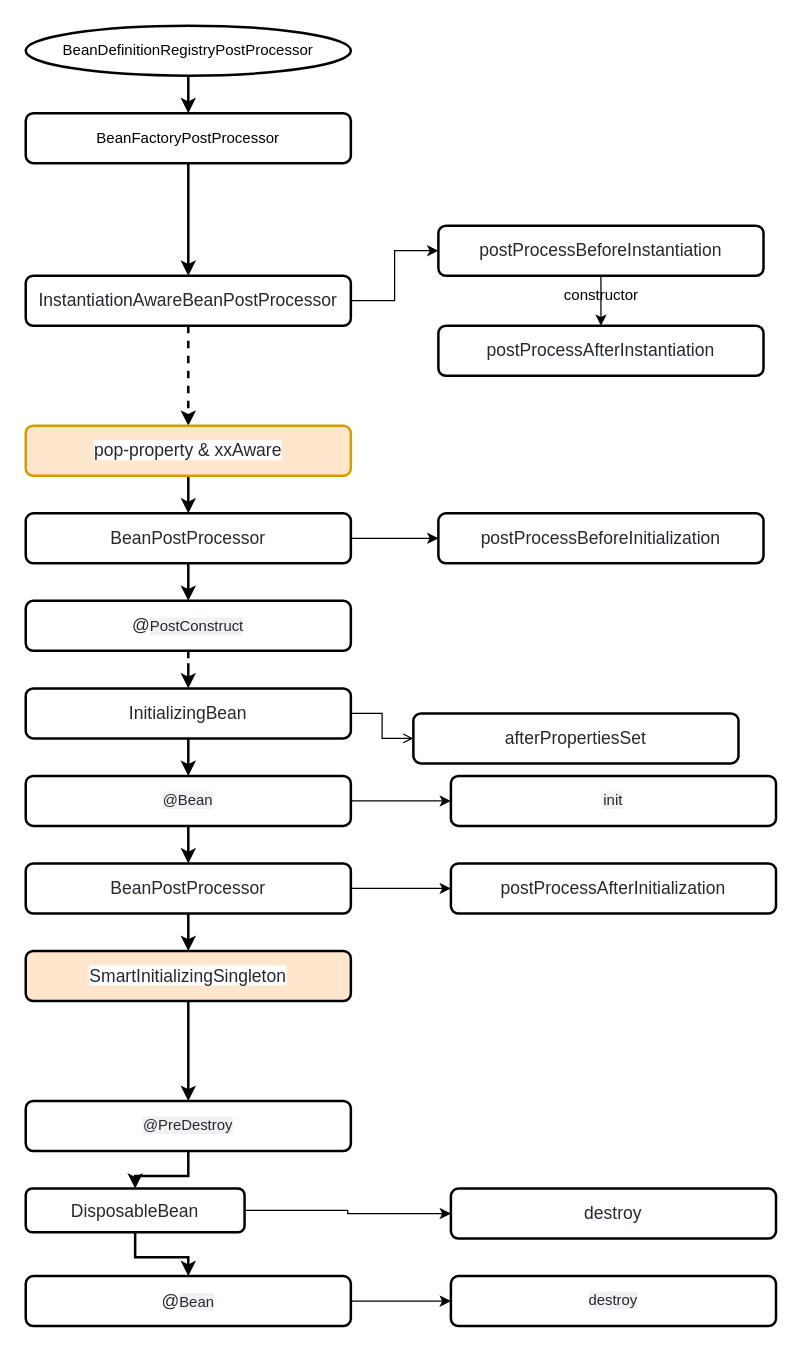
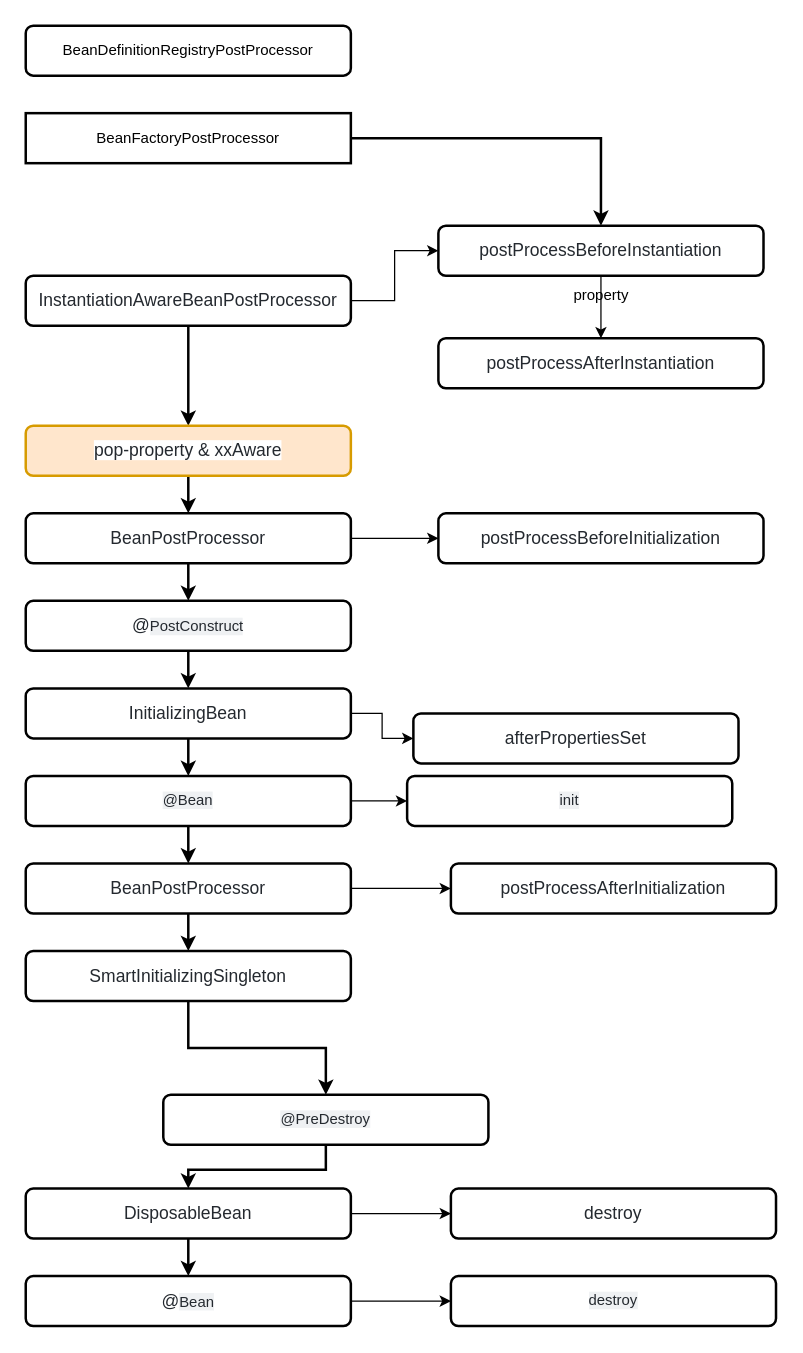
- <mxCell id="3" value="BeanDefinitionRegistryPostProcessor" style="ellipse;whiteSpace=wrap;html=1;strokeWidth=2;fontStyle=0;" parent="1" vertex="1"><mxGeometry x="20" y="20" width="260" height="40" as="geometry" /></mxCell>
+ <mxCell id="3" value="BeanDefinitionRegistryPostProcessor" style="rounded=1;whiteSpace=wrap;html=1;strokeWidth=2;fontStyle=0" parent="1" vertex="1"><mxGeometry x="20" y="20" width="260" height="40" as="geometry" /></mxCell>
- <mxCell id="2" value="" style="edgeStyle=orthogonalEdgeStyle;rounded=0;orthogonalLoop=1;jettySize=auto;html=1;strokeWidth=2;fontStyle=0" edge="1" parent="1" source="3" target="5"><mxGeometry relative="1" as="geometry" /></mxCell>
- <mxCell id="5" value="BeanFactoryPostProcessor" style="rounded=1;whiteSpace=wrap;html=1;strokeWidth=2;fontStyle=0" vertex="1" parent="1"><mxGeometry x="20" y="90" width="260" height="40" as="geometry" /></mxCell>
+ <mxCell id="5" value="BeanFactoryPostProcessor" style="whiteSpace=wrap;html=1;strokeWidth=2;fontStyle=0;rounded=0;" vertex="1" parent="1"><mxGeometry x="20" y="90" width="260" height="40" as="geometry" /></mxCell>
- <mxCell id="4" value="" style="edgeStyle=orthogonalEdgeStyle;rounded=0;orthogonalLoop=1;jettySize=auto;html=1;strokeWidth=2;fontStyle=0" edge="1" parent="1" source="5" target="8"><mxGeometry relative="1" as="geometry"><mxPoint x="150" y="260" as="targetPoint" /></mxGeometry></mxCell>
+ <mxCell id="4" value="" style="edgeStyle=orthogonalEdgeStyle;rounded=0;orthogonalLoop=1;jettySize=auto;html=1;strokeWidth=2;fontStyle=0;" edge="1" parent="1" source="5" target="10"><mxGeometry relative="1" as="geometry"><mxPoint x="150" y="260" as="targetPoint" /></mxGeometry></mxCell>
- <mxCell id="43" value="constructor" style="text;html=1;align=center;verticalAlign=middle;resizable=0;points=[];autosize=1;strokeColor=none;" vertex="1" parent="1"><mxGeometry x="445" y="226" width="70" height="20" as="geometry" /></mxCell>
+ <mxCell id="43" value="property" style="text;html=1;align=center;verticalAlign=middle;resizable=0;points=[];autosize=1;strokeColor=none;" vertex="1" parent="1"><mxGeometry x="445" y="226" width="70" height="20" as="geometry" /></mxCell>
- <mxCell id="11" value="&lt;span style=&quot;color: rgb(36 , 41 , 47) ; font-family: , &amp;quot;blinkmacsystemfont&amp;quot; , &amp;quot;segoe ui&amp;quot; , &amp;quot;helvetica&amp;quot; , &amp;quot;arial&amp;quot; , sans-serif , &amp;quot;apple color emoji&amp;quot; , &amp;quot;segoe ui emoji&amp;quot; ; font-size: 14px ; text-align: left ; background-color: rgb(255 , 255 , 255)&quot;&gt;postProcessAfterInstantiation&lt;/span&gt;" style="rounded=1;whiteSpace=wrap;html=1;strokeWidth=2;fontStyle=0" vertex="1" parent="1"><mxGeometry x="350" y="260" width="260" height="40" as="geometry" /></mxCell>
+ <mxCell id="11" value="&lt;span style=&quot;color: rgb(36 , 41 , 47) ; font-family: , &amp;quot;blinkmacsystemfont&amp;quot; , &amp;quot;segoe ui&amp;quot; , &amp;quot;helvetica&amp;quot; , &amp;quot;arial&amp;quot; , sans-serif , &amp;quot;apple color emoji&amp;quot; , &amp;quot;segoe ui emoji&amp;quot; ; font-size: 14px ; text-align: left ; background-color: rgb(255 , 255 , 255)&quot;&gt;postProcessAfterInstantiation&lt;/span&gt;" style="rounded=1;whiteSpace=wrap;html=1;strokeWidth=2;fontStyle=0" vertex="1" parent="1"><mxGeometry x="350" y="270" width="260" height="40" as="geometry" /></mxCell>
- <mxCell id="7" value="" style="edgeStyle=orthogonalEdgeStyle;rounded=0;orthogonalLoop=1;jettySize=auto;html=1;strokeWidth=2;dashed=1;" edge="1" parent="1" source="8" target="13"><mxGeometry relative="1" as="geometry" /></mxCell>
+ <mxCell id="7" value="" style="edgeStyle=orthogonalEdgeStyle;rounded=0;orthogonalLoop=1;jettySize=auto;html=1;strokeWidth=2;" edge="1" parent="1" source="8" target="13"><mxGeometry relative="1" as="geometry" /></mxCell>
- <mxCell id="18" value="" style="edgeStyle=orthogonalEdgeStyle;rounded=0;orthogonalLoop=1;jettySize=auto;html=1;strokeWidth=2;dashed=1;" edge="1" parent="1" source="19" target="22"><mxGeometry relative="1" as="geometry" /></mxCell>
+ <mxCell id="18" value="" style="edgeStyle=orthogonalEdgeStyle;rounded=0;orthogonalLoop=1;jettySize=auto;html=1;strokeWidth=2;" edge="1" parent="1" source="19" target="22"><mxGeometry relative="1" as="geometry" /></mxCell>
- <mxCell id="20" value="" style="edgeStyle=orthogonalEdgeStyle;rounded=0;orthogonalLoop=1;jettySize=auto;html=1;strokeWidth=1;endArrow=open;" edge="1" parent="1" source="22" target="23"><mxGeometry relative="1" as="geometry" /></mxCell>
+ <mxCell id="20" value="" style="edgeStyle=orthogonalEdgeStyle;rounded=0;orthogonalLoop=1;jettySize=auto;html=1;strokeWidth=1;" edge="1" parent="1" source="22" target="23"><mxGeometry relative="1" as="geometry" /></mxCell>
- <mxCell id="27" value="&lt;meta charset=&quot;utf-8&quot;&gt;&lt;span style=&quot;color: rgb(36, 41, 47); font-size: 11.9px; font-style: normal; font-weight: 400; letter-spacing: normal; text-align: left; text-indent: 0px; text-transform: none; word-spacing: 0px; background-color: rgba(175, 184, 193, 0.2); display: inline; float: none;&quot;&gt;init&lt;/span&gt;" style="rounded=1;whiteSpace=wrap;html=1;strokeWidth=2;fontStyle=0" vertex="1" parent="1"><mxGeometry x="360" y="620" width="260" height="40" as="geometry" /></mxCell>
+ <mxCell id="27" value="&lt;meta charset=&quot;utf-8&quot;&gt;&lt;span style=&quot;color: rgb(36, 41, 47); font-size: 11.9px; font-style: normal; font-weight: 400; letter-spacing: normal; text-align: left; text-indent: 0px; text-transform: none; word-spacing: 0px; background-color: rgba(175, 184, 193, 0.2); display: inline; float: none;&quot;&gt;init&lt;/span&gt;" style="rounded=1;whiteSpace=wrap;html=1;strokeWidth=2;fontStyle=0" vertex="1" parent="1"><mxGeometry x="325" y="620" width="260" height="40" as="geometry" /></mxCell>
- <mxCell id="33" value="&lt;span style=&quot;color: rgb(36, 41, 47); font-size: 14px; font-style: normal; font-weight: 400; letter-spacing: normal; text-align: left; text-indent: 0px; text-transform: none; word-spacing: 0px; background-color: rgb(255, 255, 255); display: inline; float: none;&quot;&gt;SmartInitializingSingleton&lt;/span&gt;" style="rounded=1;whiteSpace=wrap;html=1;strokeWidth=2;fontStyle=0;fillColor=#ffe6cc;" vertex="1" parent="1"><mxGeometry x="20" y="760" width="260" height="40" as="geometry" /></mxCell>
+ <mxCell id="33" value="&lt;span style=&quot;color: rgb(36, 41, 47); font-size: 14px; font-style: normal; font-weight: 400; letter-spacing: normal; text-align: left; text-indent: 0px; text-transform: none; word-spacing: 0px; background-color: rgb(255, 255, 255); display: inline; float: none;&quot;&gt;SmartInitializingSingleton&lt;/span&gt;" style="rounded=1;whiteSpace=wrap;html=1;strokeWidth=2;fontStyle=0" vertex="1" parent="1"><mxGeometry x="20" y="760" width="260" height="40" as="geometry" /></mxCell>
- <mxCell id="35" value="&lt;span style=&quot;color: rgb(36 , 41 , 47) ; font-family: , , &amp;#34;sf mono&amp;#34; , &amp;#34;menlo&amp;#34; , &amp;#34;consolas&amp;#34; , &amp;#34;liberation mono&amp;#34; , monospace ; font-size: 11.9px ; text-align: left ; background-color: rgba(175 , 184 , 193 , 0.2)&quot;&gt;@PreDestroy&lt;/span&gt;" style="rounded=1;whiteSpace=wrap;html=1;strokeWidth=2;fontStyle=0" vertex="1" parent="1"><mxGeometry x="20" y="880" width="260" height="40" as="geometry" /></mxCell>
+ <mxCell id="35" value="&lt;span style=&quot;color: rgb(36 , 41 , 47) ; font-family: , , &amp;#34;sf mono&amp;#34; , &amp;#34;menlo&amp;#34; , &amp;#34;consolas&amp;#34; , &amp;#34;liberation mono&amp;#34; , monospace ; font-size: 11.9px ; text-align: left ; background-color: rgba(175 , 184 , 193 , 0.2)&quot;&gt;@PreDestroy&lt;/span&gt;" style="rounded=1;whiteSpace=wrap;html=1;strokeWidth=2;fontStyle=0" vertex="1" parent="1"><mxGeometry x="130" y="875" width="260" height="40" as="geometry" /></mxCell>
- <mxCell id="38" value="&lt;span style=&quot;color: rgb(36, 41, 47); font-size: 14px; font-style: normal; font-weight: 400; letter-spacing: normal; text-align: left; text-indent: 0px; text-transform: none; word-spacing: 0px; background-color: rgb(255, 255, 255); display: inline; float: none;&quot;&gt;DisposableBean&lt;/span&gt;" style="rounded=1;whiteSpace=wrap;html=1;strokeWidth=2;fontStyle=0" vertex="1" parent="1"><mxGeometry x="20" y="950" width="175" height="35" as="geometry" /></mxCell>
+ <mxCell id="38" value="&lt;span style=&quot;color: rgb(36, 41, 47); font-size: 14px; font-style: normal; font-weight: 400; letter-spacing: normal; text-align: left; text-indent: 0px; text-transform: none; word-spacing: 0px; background-color: rgb(255, 255, 255); display: inline; float: none;&quot;&gt;DisposableBean&lt;/span&gt;" style="rounded=1;whiteSpace=wrap;html=1;strokeWidth=2;fontStyle=0" vertex="1" parent="1"><mxGeometry x="20" y="950" width="260" height="40" as="geometry" /></mxCell>
